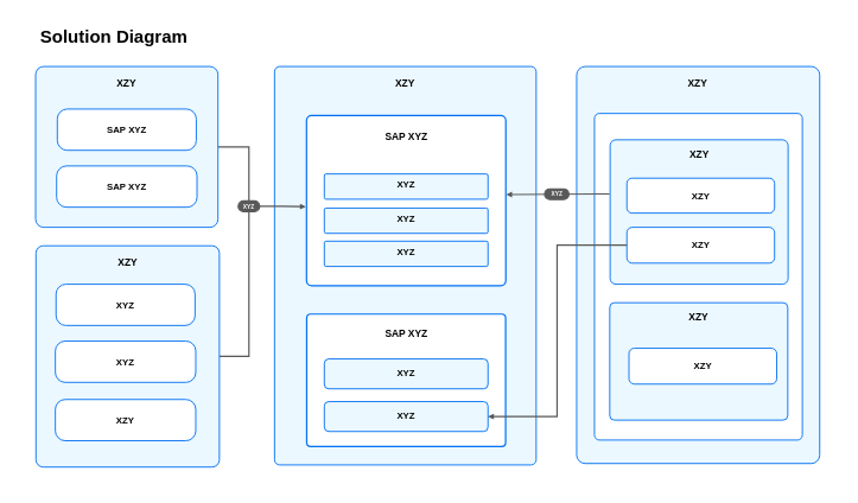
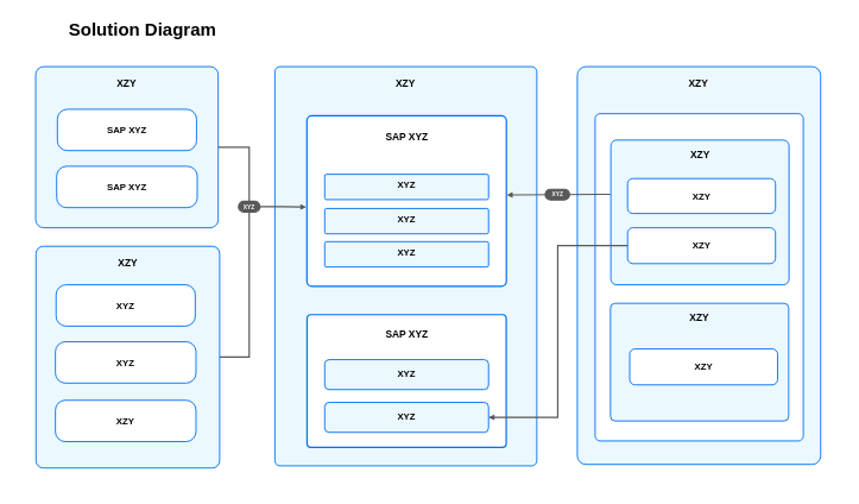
- <mxCell id="3" value="&lt;p style=&quot;margin: 0px; font-variant-numeric: normal; font-variant-east-asian: normal; font-variant-alternates: normal; font-kerning: auto; font-optical-sizing: auto; font-feature-settings: normal; font-variation-settings: normal; font-variant-position: normal; font-stretch: normal; line-height: normal; font-size: 25px;&quot; class=&quot;p1&quot;&gt;&lt;font style=&quot;font-size: 25px;&quot;&gt;Solution Diagram&lt;/font&gt;&lt;/p&gt;" style="text;whiteSpace=wrap;html=1;fontFamily=Helvetica;fontSize=25;fontStyle=1;verticalAlign=middle;fontColor=default;align=left;" parent="1" vertex="1"><mxGeometry x="54" y="44" width="613" height="14.5" as="geometry" /></mxCell>
+ <mxCell id="3" value="&lt;p style=&quot;margin: 0px; font-variant-numeric: normal; font-variant-east-asian: normal; font-variant-alternates: normal; font-kerning: auto; font-optical-sizing: auto; font-feature-settings: normal; font-variation-settings: normal; font-variant-position: normal; font-stretch: normal; line-height: normal; font-size: 25px;&quot; class=&quot;p1&quot;&gt;&lt;font style=&quot;font-size: 25px;&quot;&gt;Solution Diagram&lt;/font&gt;&lt;/p&gt;" style="text;whiteSpace=wrap;html=1;fontFamily=Helvetica;fontSize=25;fontStyle=1;verticalAlign=middle;fontColor=default;align=left;" parent="1" vertex="1"><mxGeometry x="94" y="34" width="613" height="14.5" as="geometry" /></mxCell>
